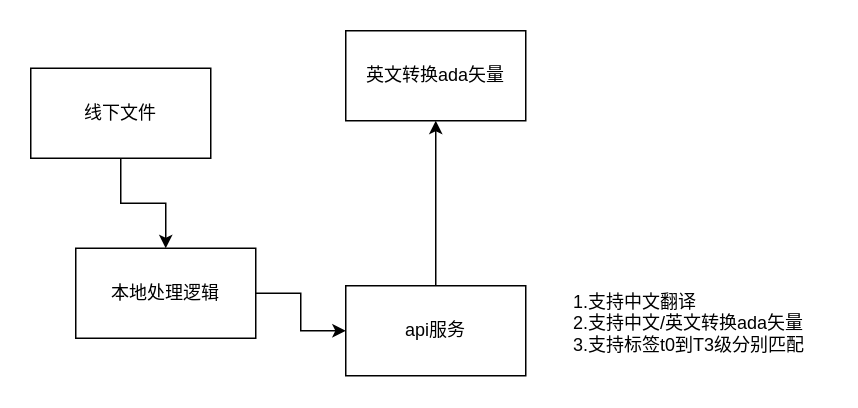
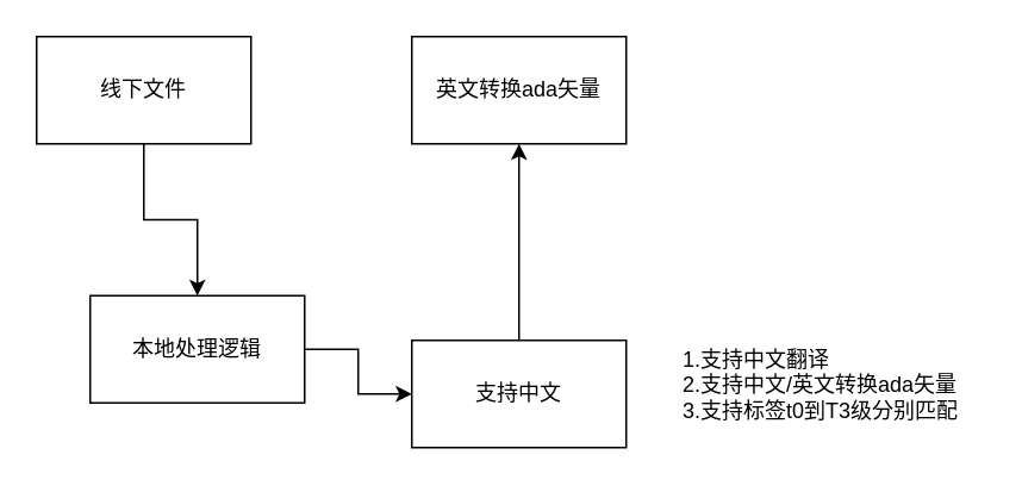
- <mxCell id="3" value="线下文件" style="rounded=0;whiteSpace=wrap;html=1;" vertex="1" parent="1"><mxGeometry x="20" y="45" width="120" height="60" as="geometry" /></mxCell>
+ <mxCell id="3" value="线下文件" style="rounded=0;whiteSpace=wrap;html=1;" vertex="1" parent="1"><mxGeometry x="20" y="20" width="120" height="60" as="geometry" /></mxCell>
- <mxCell id="8" value="api服务" style="rounded=0;whiteSpace=wrap;html=1;" vertex="1" parent="1"><mxGeometry x="230" y="190" width="120" height="60" as="geometry" /></mxCell>
+ <mxCell id="8" value="支持中文" style="rounded=0;whiteSpace=wrap;html=1;" vertex="1" parent="1"><mxGeometry x="230" y="190" width="120" height="60" as="geometry" /></mxCell>
